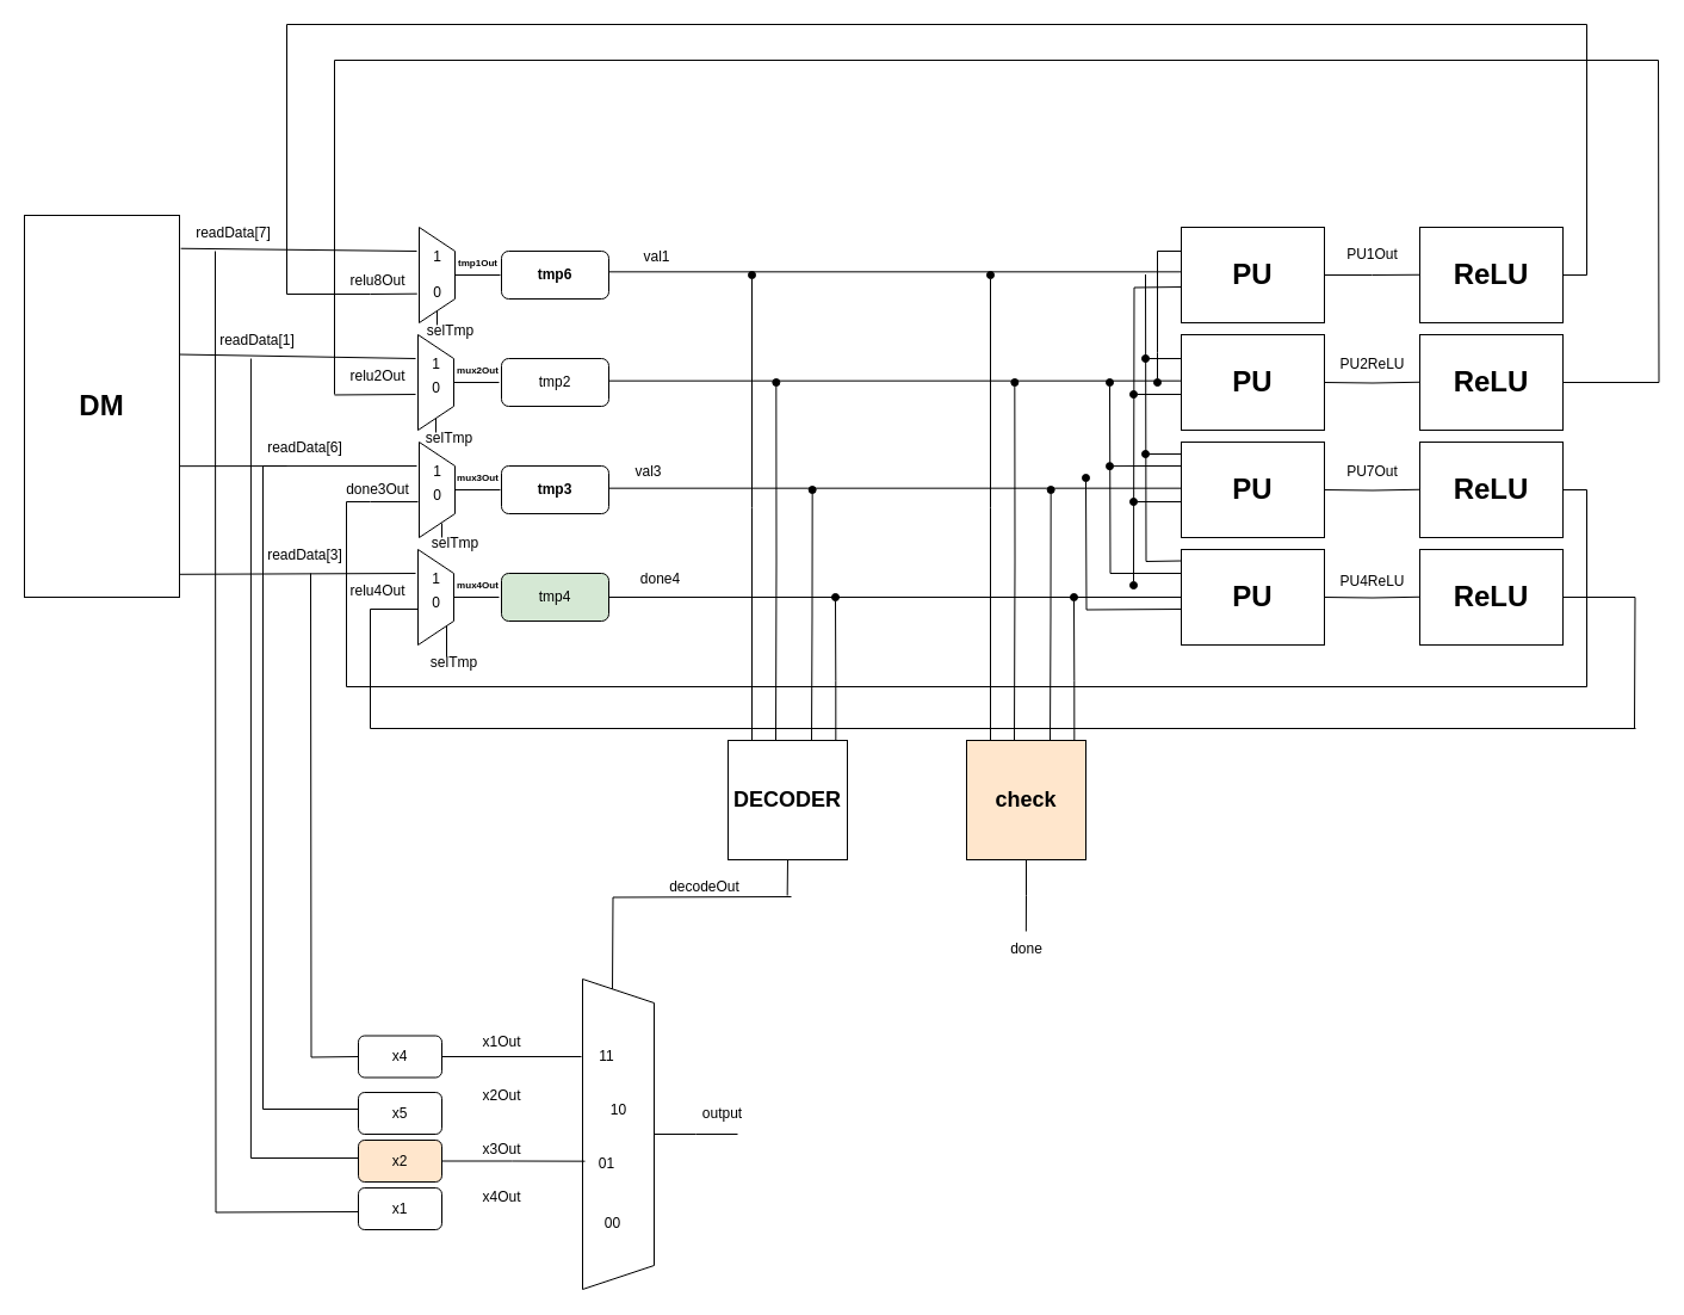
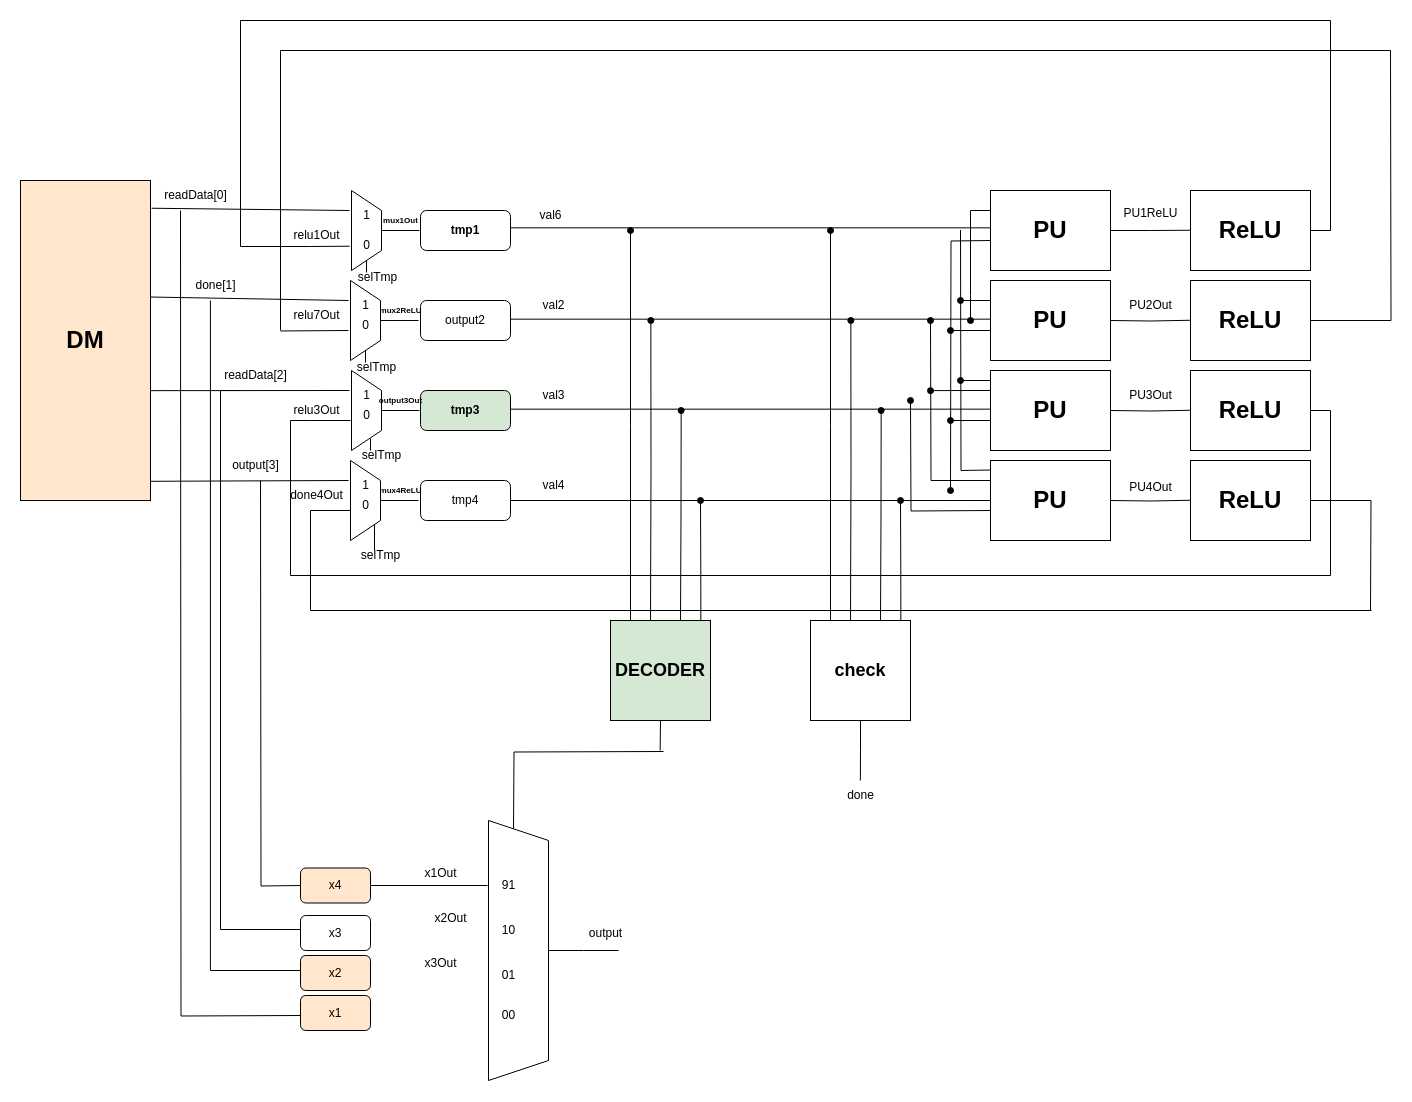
- <mxCell id="103" value="readData[7]" style="text;html=1;align=center;verticalAlign=middle;resizable=0;points=[];autosize=1;strokeColor=none;fillColor=none;" parent="1" vertex="1"><mxGeometry x="150" y="180" width="90" height="30" as="geometry" /></mxCell>
+ <mxCell id="103" value="readData[0]" style="text;html=1;align=center;verticalAlign=middle;resizable=0;points=[];autosize=1;strokeColor=none;fillColor=none;" parent="1" vertex="1"><mxGeometry x="150" y="180" width="90" height="30" as="geometry" /></mxCell>
- <mxCell id="125" value="PU1Out" style="text;html=1;align=center;verticalAlign=middle;resizable=0;points=[];autosize=1;strokeColor=none;fillColor=none;" parent="1" vertex="1"><mxGeometry x="1115" y="198" width="70" height="30" as="geometry" /></mxCell>
+ <mxCell id="125" value="PU1ReLU" style="text;html=1;align=center;verticalAlign=middle;resizable=0;points=[];autosize=1;strokeColor=none;fillColor=none;" parent="1" vertex="1"><mxGeometry x="1115" y="198" width="70" height="30" as="geometry" /></mxCell>
- <mxCell id="120" value="val1" style="text;html=1;align=center;verticalAlign=middle;resizable=0;points=[];autosize=1;strokeColor=none;fillColor=none;" parent="1" vertex="1"><mxGeometry x="525" y="200" width="50" height="30" as="geometry" /></mxCell>
+ <mxCell id="120" value="val6" style="text;html=1;align=center;verticalAlign=middle;resizable=0;points=[];autosize=1;strokeColor=none;fillColor=none;" parent="1" vertex="1"><mxGeometry x="525" y="200" width="50" height="30" as="geometry" /></mxCell>
- <mxCell id="116" value="&lt;h6&gt;tmp1Out&lt;/h6&gt;" style="text;html=1;align=center;verticalAlign=middle;resizable=0;points=[];autosize=1;strokeColor=none;fillColor=none;" parent="1" vertex="1"><mxGeometry x="370" y="190" width="60" height="60" as="geometry" /></mxCell>
+ <mxCell id="116" value="&lt;h6&gt;mux1Out&lt;/h6&gt;" style="text;html=1;align=center;verticalAlign=middle;resizable=0;points=[];autosize=1;strokeColor=none;fillColor=none;" parent="1" vertex="1"><mxGeometry x="370" y="190" width="60" height="60" as="geometry" /></mxCell>
- <mxCell id="13" value="tmp6" style="rounded=1;whiteSpace=wrap;html=1;fontStyle=1" parent="1" vertex="1"><mxGeometry x="420" y="210" width="90" height="40" as="geometry" /></mxCell>
+ <mxCell id="13" value="tmp1" style="rounded=1;whiteSpace=wrap;html=1;fontStyle=1" parent="1" vertex="1"><mxGeometry x="420" y="210" width="90" height="40" as="geometry" /></mxCell>
- <mxCell id="107" value="relu8Out" style="text;html=1;align=center;verticalAlign=middle;resizable=0;points=[];autosize=1;strokeColor=none;fillColor=none;" parent="1" vertex="1"><mxGeometry x="281" y="220" width="70" height="30" as="geometry" /></mxCell>
+ <mxCell id="107" value="relu1Out" style="text;html=1;align=center;verticalAlign=middle;resizable=0;points=[];autosize=1;strokeColor=none;fillColor=none;" parent="1" vertex="1"><mxGeometry x="281" y="220" width="70" height="30" as="geometry" /></mxCell>
- <mxCell id="105" value="readData[1]" style="text;html=1;align=center;verticalAlign=middle;resizable=0;points=[];autosize=1;strokeColor=none;fillColor=none;" parent="1" vertex="1"><mxGeometry x="170" y="270" width="90" height="30" as="geometry" /></mxCell>
+ <mxCell id="105" value="done[1]" style="text;html=1;align=center;verticalAlign=middle;resizable=0;points=[];autosize=1;strokeColor=none;fillColor=none;" parent="1" vertex="1"><mxGeometry x="170" y="270" width="90" height="30" as="geometry" /></mxCell>
+ <mxCell id="121" value="val2" style="text;html=1;align=center;verticalAlign=middle;resizable=0;points=[];autosize=1;strokeColor=none;fillColor=none;" parent="1" vertex="1"><mxGeometry x="528" y="290" width="50" height="30" as="geometry" /></mxCell>
- <mxCell id="126" value="PU2ReLU" style="text;html=1;align=center;verticalAlign=middle;resizable=0;points=[];autosize=1;strokeColor=none;fillColor=none;" parent="1" vertex="1"><mxGeometry x="1115" y="290" width="70" height="30" as="geometry" /></mxCell>
+ <mxCell id="126" value="PU2Out" style="text;html=1;align=center;verticalAlign=middle;resizable=0;points=[];autosize=1;strokeColor=none;fillColor=none;" parent="1" vertex="1"><mxGeometry x="1115" y="290" width="70" height="30" as="geometry" /></mxCell>
- <mxCell id="117" value="&lt;h6&gt;mux2Out&lt;/h6&gt;" style="text;html=1;align=center;verticalAlign=middle;resizable=0;points=[];autosize=1;strokeColor=none;fillColor=none;" parent="1" vertex="1"><mxGeometry x="370" y="280" width="60" height="60" as="geometry" /></mxCell>
+ <mxCell id="117" value="&lt;h6&gt;mux2ReLU&lt;/h6&gt;" style="text;html=1;align=center;verticalAlign=middle;resizable=0;points=[];autosize=1;strokeColor=none;fillColor=none;" parent="1" vertex="1"><mxGeometry x="370" y="280" width="60" height="60" as="geometry" /></mxCell>
- <mxCell id="108" value="relu2Out" style="text;html=1;align=center;verticalAlign=middle;resizable=0;points=[];autosize=1;strokeColor=none;fillColor=none;" parent="1" vertex="1"><mxGeometry x="281" y="300" width="70" height="30" as="geometry" /></mxCell>
+ <mxCell id="108" value="relu7Out" style="text;html=1;align=center;verticalAlign=middle;resizable=0;points=[];autosize=1;strokeColor=none;fillColor=none;" parent="1" vertex="1"><mxGeometry x="281" y="300" width="70" height="30" as="geometry" /></mxCell>
- <mxCell id="14" value="tmp2" style="rounded=1;whiteSpace=wrap;html=1;" parent="1" vertex="1"><mxGeometry x="420" y="300" width="90" height="40" as="geometry" /></mxCell>
+ <mxCell id="14" value="output2" style="rounded=1;whiteSpace=wrap;html=1;" parent="1" vertex="1"><mxGeometry x="420" y="300" width="90" height="40" as="geometry" /></mxCell>
- <mxCell id="38" value="&lt;h1&gt;DM&lt;/h1&gt;" style="whiteSpace=wrap;html=1;" parent="1" vertex="1"><mxGeometry x="20" y="180" width="130" height="320" as="geometry" /></mxCell>
+ <mxCell id="38" value="&lt;h1&gt;DM&lt;/h1&gt;" style="whiteSpace=wrap;html=1;fillColor=#ffe6cc;" parent="1" vertex="1"><mxGeometry x="20" y="180" width="130" height="320" as="geometry" /></mxCell>
- <mxCell id="104" value="readData[6]" style="text;html=1;align=center;verticalAlign=middle;resizable=0;points=[];autosize=1;strokeColor=none;fillColor=none;" parent="1" vertex="1"><mxGeometry x="210" y="360" width="90" height="30" as="geometry" /></mxCell>
+ <mxCell id="104" value="readData[2]" style="text;html=1;align=center;verticalAlign=middle;resizable=0;points=[];autosize=1;strokeColor=none;fillColor=none;" parent="1" vertex="1"><mxGeometry x="210" y="360" width="90" height="30" as="geometry" /></mxCell>
- <mxCell id="122" value="val3" style="text;html=1;align=center;verticalAlign=middle;resizable=0;points=[];autosize=1;strokeColor=none;fillColor=none;" parent="1" vertex="1"><mxGeometry x="518" y="380" width="50" height="30" as="geometry" /></mxCell>
+ <mxCell id="122" value="val3" style="text;html=1;align=center;verticalAlign=middle;resizable=0;points=[];autosize=1;strokeColor=none;fillColor=none;" parent="1" vertex="1"><mxGeometry x="528" y="380" width="50" height="30" as="geometry" /></mxCell>
- <mxCell id="127" value="PU7Out" style="text;html=1;align=center;verticalAlign=middle;resizable=0;points=[];autosize=1;strokeColor=none;fillColor=none;" parent="1" vertex="1"><mxGeometry x="1115" y="380" width="70" height="30" as="geometry" /></mxCell>
+ <mxCell id="127" value="PU3Out" style="text;html=1;align=center;verticalAlign=middle;resizable=0;points=[];autosize=1;strokeColor=none;fillColor=none;" parent="1" vertex="1"><mxGeometry x="1115" y="380" width="70" height="30" as="geometry" /></mxCell>
- <mxCell id="118" value="&lt;h6&gt;mux3Out&lt;/h6&gt;" style="text;html=1;align=center;verticalAlign=middle;resizable=0;points=[];autosize=1;strokeColor=none;fillColor=none;" parent="1" vertex="1"><mxGeometry x="370" y="370" width="60" height="60" as="geometry" /></mxCell>
+ <mxCell id="118" value="&lt;h6&gt;output3Out&lt;/h6&gt;" style="text;html=1;align=center;verticalAlign=middle;resizable=0;points=[];autosize=1;strokeColor=none;fillColor=none;" parent="1" vertex="1"><mxGeometry x="370" y="370" width="60" height="60" as="geometry" /></mxCell>
- <mxCell id="109" value="done3Out" style="text;html=1;align=center;verticalAlign=middle;resizable=0;points=[];autosize=1;strokeColor=none;fillColor=none;" parent="1" vertex="1"><mxGeometry x="281" y="395" width="70" height="30" as="geometry" /></mxCell>
+ <mxCell id="109" value="relu3Out" style="text;html=1;align=center;verticalAlign=middle;resizable=0;points=[];autosize=1;strokeColor=none;fillColor=none;" parent="1" vertex="1"><mxGeometry x="281" y="395" width="70" height="30" as="geometry" /></mxCell>
- <mxCell id="28" value="tmp3" style="rounded=1;whiteSpace=wrap;html=1;fontStyle=1" parent="1" vertex="1"><mxGeometry x="420" y="390" width="90" height="40" as="geometry" /></mxCell>
+ <mxCell id="28" value="tmp3" style="rounded=1;whiteSpace=wrap;html=1;fontStyle=1;fillColor=#d5e8d4;" parent="1" vertex="1"><mxGeometry x="420" y="390" width="90" height="40" as="geometry" /></mxCell>
- <mxCell id="106" value="readData[3]" style="text;html=1;align=center;verticalAlign=middle;resizable=0;points=[];autosize=1;strokeColor=none;fillColor=none;" parent="1" vertex="1"><mxGeometry x="210" y="450" width="90" height="30" as="geometry" /></mxCell>
+ <mxCell id="106" value="output[3]" style="text;html=1;align=center;verticalAlign=middle;resizable=0;points=[];autosize=1;strokeColor=none;fillColor=none;" parent="1" vertex="1"><mxGeometry x="210" y="450" width="90" height="30" as="geometry" /></mxCell>
- <mxCell id="123" value="done4" style="text;html=1;align=center;verticalAlign=middle;resizable=0;points=[];autosize=1;strokeColor=none;fillColor=none;" parent="1" vertex="1"><mxGeometry x="528" y="470" width="50" height="30" as="geometry" /></mxCell>
+ <mxCell id="123" value="val4" style="text;html=1;align=center;verticalAlign=middle;resizable=0;points=[];autosize=1;strokeColor=none;fillColor=none;" parent="1" vertex="1"><mxGeometry x="528" y="470" width="50" height="30" as="geometry" /></mxCell>
- <mxCell id="128" value="PU4ReLU" style="text;html=1;align=center;verticalAlign=middle;resizable=0;points=[];autosize=1;strokeColor=none;fillColor=none;" parent="1" vertex="1"><mxGeometry x="1115" y="472" width="70" height="30" as="geometry" /></mxCell>
+ <mxCell id="128" value="PU4Out" style="text;html=1;align=center;verticalAlign=middle;resizable=0;points=[];autosize=1;strokeColor=none;fillColor=none;" parent="1" vertex="1"><mxGeometry x="1115" y="472" width="70" height="30" as="geometry" /></mxCell>
- <mxCell id="119" value="&lt;h6&gt;mux4Out&lt;/h6&gt;" style="text;html=1;align=center;verticalAlign=middle;resizable=0;points=[];autosize=1;strokeColor=none;fillColor=none;" parent="1" vertex="1"><mxGeometry x="370" y="460" width="60" height="60" as="geometry" /></mxCell>
+ <mxCell id="119" value="&lt;h6&gt;mux4ReLU&lt;/h6&gt;" style="text;html=1;align=center;verticalAlign=middle;resizable=0;points=[];autosize=1;strokeColor=none;fillColor=none;" parent="1" vertex="1"><mxGeometry x="370" y="460" width="60" height="60" as="geometry" /></mxCell>
- <mxCell id="110" value="relu4Out" style="text;html=1;align=center;verticalAlign=middle;resizable=0;points=[];autosize=1;strokeColor=none;fillColor=none;" parent="1" vertex="1"><mxGeometry x="281" y="480" width="70" height="30" as="geometry" /></mxCell>
+ <mxCell id="110" value="done4Out" style="text;html=1;align=center;verticalAlign=middle;resizable=0;points=[];autosize=1;strokeColor=none;fillColor=none;" parent="1" vertex="1"><mxGeometry x="281" y="480" width="70" height="30" as="geometry" /></mxCell>
- <mxCell id="29" value="tmp4" style="rounded=1;whiteSpace=wrap;html=1;fillColor=#d5e8d4;" parent="1" vertex="1"><mxGeometry x="420" y="480" width="90" height="40" as="geometry" /></mxCell>
+ <mxCell id="29" value="tmp4" style="rounded=1;whiteSpace=wrap;html=1;" parent="1" vertex="1"><mxGeometry x="420" y="480" width="90" height="40" as="geometry" /></mxCell>
- <mxCell id="37" value="&lt;h2&gt;DECODER&lt;/h2&gt;" style="whiteSpace=wrap;html=1;" parent="1" vertex="1"><mxGeometry x="610" y="620" width="100" height="100" as="geometry" /></mxCell>
+ <mxCell id="37" value="&lt;h2&gt;DECODER&lt;/h2&gt;" style="whiteSpace=wrap;html=1;fillColor=#d5e8d4;" parent="1" vertex="1"><mxGeometry x="610" y="620" width="100" height="100" as="geometry" /></mxCell>
- <mxCell id="65" value="&lt;h2&gt;check&lt;/h2&gt;" style="whiteSpace=wrap;html=1;fillColor=#ffe6cc;" parent="1" vertex="1"><mxGeometry x="810" y="620" width="100" height="100" as="geometry" /></mxCell>
+ <mxCell id="65" value="&lt;h2&gt;check&lt;/h2&gt;" style="whiteSpace=wrap;html=1;" parent="1" vertex="1"><mxGeometry x="810" y="620" width="100" height="100" as="geometry" /></mxCell>
- <mxCell id="115" value="decodeOut" style="text;html=1;align=center;verticalAlign=middle;resizable=0;points=[];autosize=1;strokeColor=none;fillColor=none;" parent="1" vertex="1"><mxGeometry x="550" y="728" width="80" height="30" as="geometry" /></mxCell>
- <mxCell id="111" value="x1Out" style="text;html=1;align=center;verticalAlign=middle;resizable=0;points=[];autosize=1;strokeColor=none;fillColor=none;" parent="1" vertex="1"><mxGeometry x="390" y="858" width="60" height="30" as="geometry" /></mxCell>
+ <mxCell id="111" value="x1Out" style="text;html=1;align=center;verticalAlign=middle;resizable=0;points=[];autosize=1;strokeColor=none;fillColor=none;" parent="1" vertex="1"><mxGeometry x="410" y="858" width="60" height="30" as="geometry" /></mxCell>
- <mxCell id="54" value="x4" style="rounded=1;whiteSpace=wrap;html=1;" parent="1" vertex="1"><mxGeometry x="300" y="867.5" width="70" height="35" as="geometry" /></mxCell>
+ <mxCell id="54" value="x4" style="rounded=1;whiteSpace=wrap;html=1;fillColor=#ffe6cc;" parent="1" vertex="1"><mxGeometry x="300" y="867.5" width="70" height="35" as="geometry" /></mxCell>
- <mxCell id="49" value="11" style="text;html=1;align=center;verticalAlign=middle;resizable=0;points=[];autosize=1;strokeColor=none;fillColor=none;" parent="1" vertex="1"><mxGeometry x="488" y="870" width="40" height="30" as="geometry" /></mxCell>
+ <mxCell id="49" value="91" style="text;html=1;align=center;verticalAlign=middle;resizable=0;points=[];autosize=1;strokeColor=none;fillColor=none;" parent="1" vertex="1"><mxGeometry x="488" y="870" width="40" height="30" as="geometry" /></mxCell>
- <mxCell id="112" value="x2Out" style="text;html=1;align=center;verticalAlign=middle;resizable=0;points=[];autosize=1;strokeColor=none;fillColor=none;" parent="1" vertex="1"><mxGeometry x="390" y="902.5" width="60" height="30" as="geometry" /></mxCell>
+ <mxCell id="112" value="x2Out" style="text;html=1;align=center;verticalAlign=middle;resizable=0;points=[];autosize=1;strokeColor=none;fillColor=none;" parent="1" vertex="1"><mxGeometry x="420" y="902.5" width="60" height="30" as="geometry" /></mxCell>
- <mxCell id="50" value="10" style="text;html=1;align=center;verticalAlign=middle;resizable=0;points=[];autosize=1;strokeColor=none;fillColor=none;" parent="1" vertex="1"><mxGeometry x="498" y="915" width="40" height="30" as="geometry" /></mxCell>
+ <mxCell id="50" value="10" style="text;html=1;align=center;verticalAlign=middle;resizable=0;points=[];autosize=1;strokeColor=none;fillColor=none;" parent="1" vertex="1"><mxGeometry x="488" y="915" width="40" height="30" as="geometry" /></mxCell>
- <mxCell id="55" value="x5" style="rounded=1;whiteSpace=wrap;html=1;" parent="1" vertex="1"><mxGeometry x="300" y="915" width="70" height="35" as="geometry" /></mxCell>
+ <mxCell id="55" value="x3" style="rounded=1;whiteSpace=wrap;html=1;" parent="1" vertex="1"><mxGeometry x="300" y="915" width="70" height="35" as="geometry" /></mxCell>
- <mxCell id="113" value="x3Out" style="text;html=1;align=center;verticalAlign=middle;resizable=0;points=[];autosize=1;strokeColor=none;fillColor=none;" parent="1" vertex="1"><mxGeometry x="390" y="948" width="60" height="30" as="geometry" /></mxCell>
+ <mxCell id="113" value="x3Out" style="text;html=1;align=center;verticalAlign=middle;resizable=0;points=[];autosize=1;strokeColor=none;fillColor=none;" parent="1" vertex="1"><mxGeometry x="410" y="948" width="60" height="30" as="geometry" /></mxCell>
- <mxCell id="59" style="edgeStyle=orthogonalEdgeStyle;rounded=0;orthogonalLoop=1;jettySize=auto;html=1;exitX=1;exitY=0.5;exitDx=0;exitDy=0;entryX=0.05;entryY=0.422;entryDx=0;entryDy=0;entryPerimeter=0;endArrow=none;endFill=0;" parent="1" source="56" target="51" edge="1"><mxGeometry relative="1" as="geometry" /></mxCell>
- <mxCell id="114" value="x4Out" style="text;html=1;align=center;verticalAlign=middle;resizable=0;points=[];autosize=1;strokeColor=none;fillColor=none;" parent="1" vertex="1"><mxGeometry x="390" y="988" width="60" height="30" as="geometry" /></mxCell>
- <mxCell id="57" value="x1" style="rounded=1;whiteSpace=wrap;html=1;" parent="1" vertex="1"><mxGeometry x="300" y="995" width="70" height="35" as="geometry" /></mxCell>
+ <mxCell id="57" value="x1" style="rounded=1;whiteSpace=wrap;html=1;fillColor=#ffe6cc;" parent="1" vertex="1"><mxGeometry x="300" y="995" width="70" height="35" as="geometry" /></mxCell>
- <mxCell id="52" value="00" style="text;html=1;align=center;verticalAlign=middle;resizable=0;points=[];autosize=1;strokeColor=none;fillColor=none;" parent="1" vertex="1"><mxGeometry x="493" y="1010" width="40" height="30" as="geometry" /></mxCell>
+ <mxCell id="52" value="00" style="text;html=1;align=center;verticalAlign=middle;resizable=0;points=[];autosize=1;strokeColor=none;fillColor=none;" parent="1" vertex="1"><mxGeometry x="488" y="1000" width="40" height="30" as="geometry" /></mxCell>
